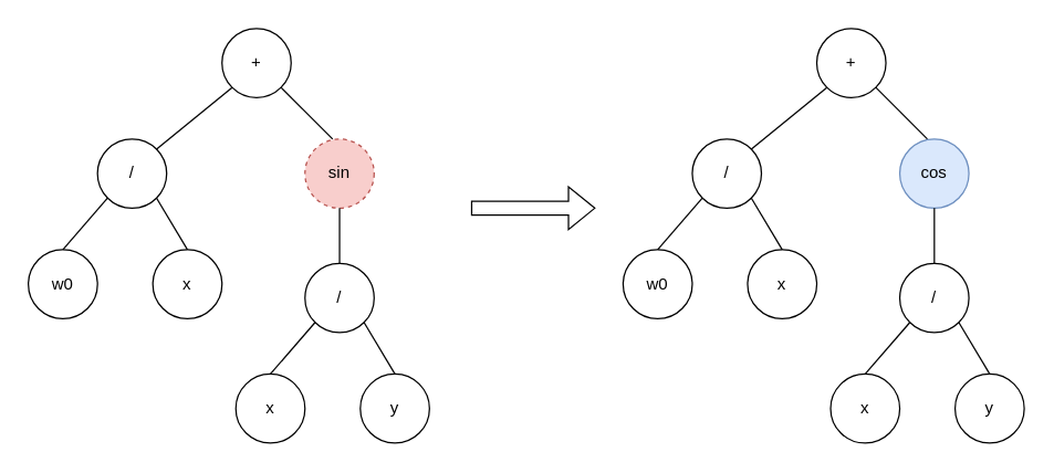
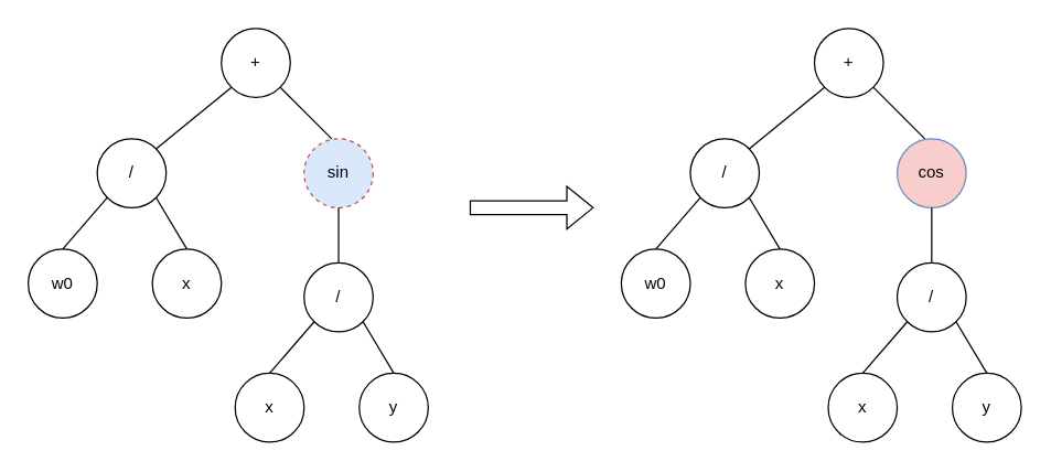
- <mxCell id="11" value="sin" style="ellipse;whiteSpace=wrap;html=1;fillColor=#f8cecc;strokeColor=#b85450;dashed=1;" vertex="1" parent="1"><mxGeometry x="220" y="100" width="50" height="50" as="geometry" /></mxCell>
+ <mxCell id="11" value="sin" style="ellipse;whiteSpace=wrap;html=1;fillColor=#dae8fc;strokeColor=#b85450;dashed=1;" vertex="1" parent="1"><mxGeometry x="220" y="100" width="50" height="50" as="geometry" /></mxCell>
- <mxCell id="27" value="cos" style="ellipse;whiteSpace=wrap;html=1;fillColor=#dae8fc;strokeColor=#6c8ebf;" vertex="1" parent="1"><mxGeometry x="650" y="100" width="50" height="50" as="geometry" /></mxCell>
+ <mxCell id="27" value="cos" style="ellipse;whiteSpace=wrap;html=1;fillColor=#f8cecc;strokeColor=#6c8ebf;" vertex="1" parent="1"><mxGeometry x="650" y="100" width="50" height="50" as="geometry" /></mxCell>
